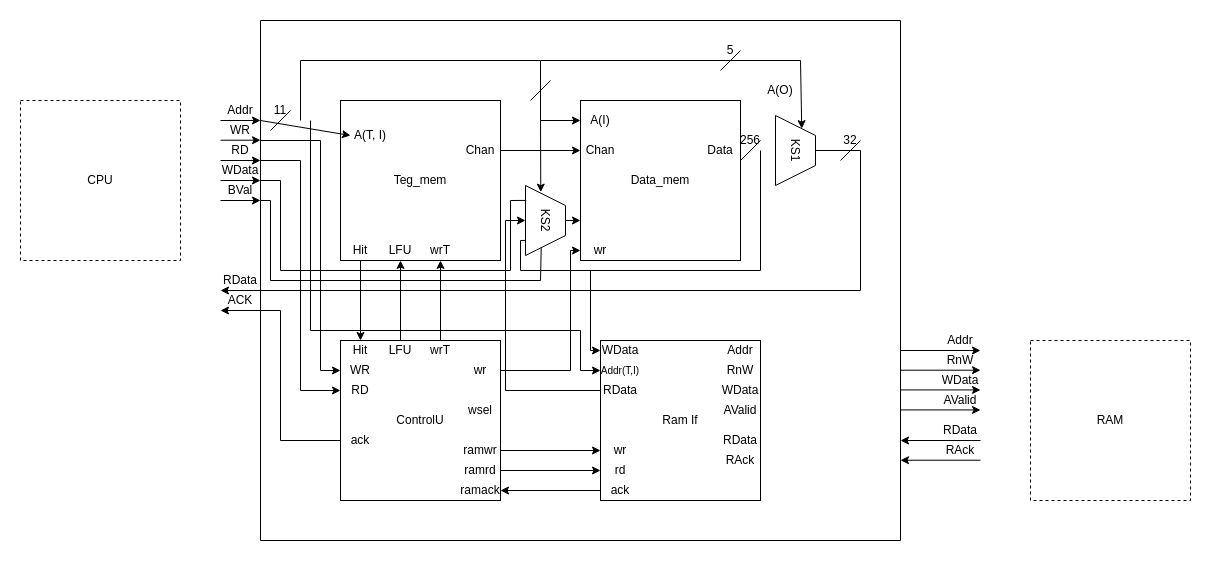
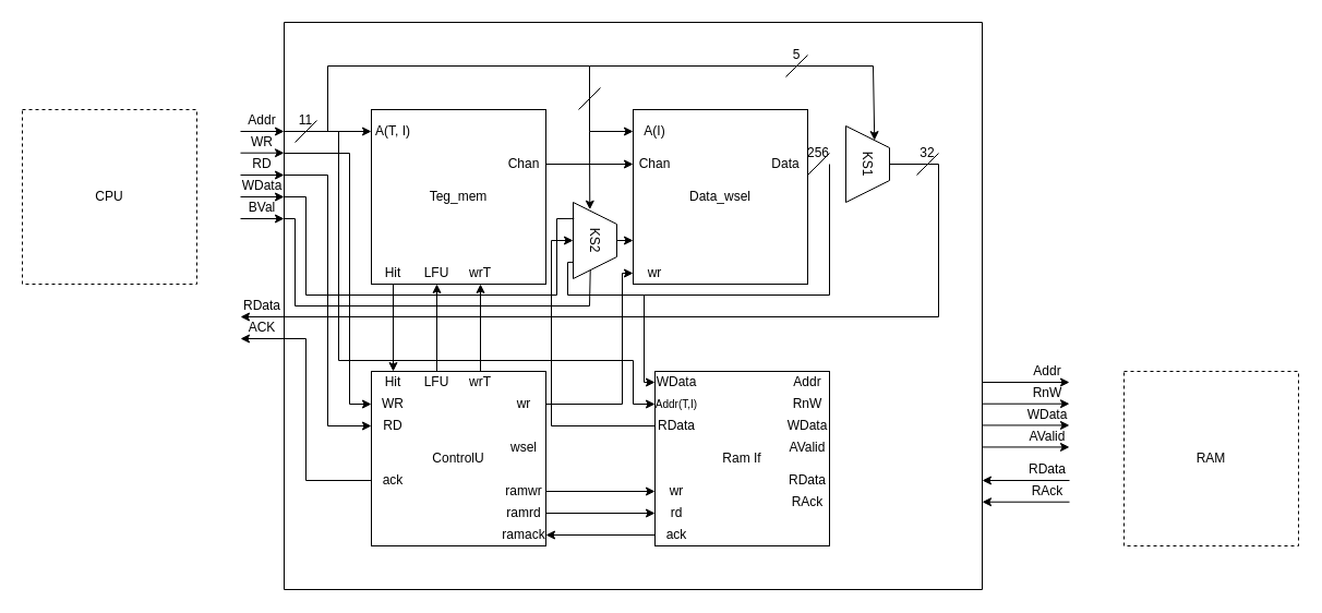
- <mxCell id="13" value="A(O)" style="text;html=1;strokeColor=none;fillColor=none;align=center;verticalAlign=middle;whiteSpace=wrap;rounded=0;" parent="1" vertex="1"><mxGeometry x="760" y="80" width="40" height="20" as="geometry" /></mxCell>
- <mxCell id="74" value="A(T, I)" style="text;html=1;strokeColor=none;fillColor=none;align=center;verticalAlign=middle;whiteSpace=wrap;rounded=0;" parent="72" vertex="1"><mxGeometry x="10" y="25" width="40" height="20" as="geometry" /></mxCell>
+ <mxCell id="74" value="A(T, I)" style="text;html=1;strokeColor=none;fillColor=none;align=center;verticalAlign=middle;whiteSpace=wrap;rounded=0;" parent="72" vertex="1"><mxGeometry y="10" width="40" height="20" as="geometry" /></mxCell>
- <mxCell id="92" value="Data_mem" style="rounded=0;whiteSpace=wrap;html=1;" parent="91" vertex="1"><mxGeometry width="160" height="160" as="geometry" /></mxCell>
+ <mxCell id="92" value="Data_wsel" style="rounded=0;whiteSpace=wrap;html=1;" parent="91" vertex="1"><mxGeometry width="160" height="160" as="geometry" /></mxCell>
